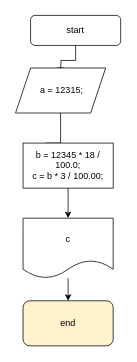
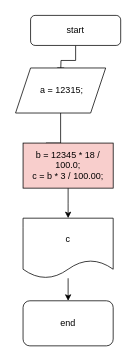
- <mxCell id="7" value="b = 12345 * 18 / 100.0;&lt;br&gt;c = b * 3 / 100.00;" style="rounded=0;whiteSpace=wrap;html=1;" vertex="1" parent="1"><mxGeometry x="30" y="190" width="120" height="60" as="geometry" /></mxCell>
+ <mxCell id="7" value="b = 12345 * 18 / 100.0;&lt;br&gt;c = b * 3 / 100.00;" style="rounded=0;whiteSpace=wrap;html=1;fillColor=#f8cecc;" vertex="1" parent="1"><mxGeometry x="30" y="190" width="120" height="60" as="geometry" /></mxCell>
- <mxCell id="10" value="end&lt;br&gt;" style="rounded=1;whiteSpace=wrap;html=1;fillColor=#fff2cc;" vertex="1" parent="1"><mxGeometry x="30" y="400" width="120" height="60" as="geometry" /></mxCell>
+ <mxCell id="10" value="end&lt;br&gt;" style="rounded=1;whiteSpace=wrap;html=1;" vertex="1" parent="1"><mxGeometry x="30" y="400" width="120" height="60" as="geometry" /></mxCell>
